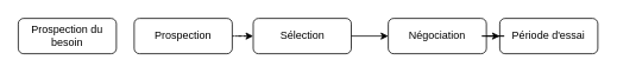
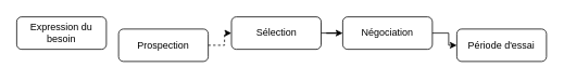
- <mxCell id="2" value="Prospection du besoin" style="text;html=1;align=center;verticalAlign=middle;whiteSpace=wrap;rounded=1;strokeColor=default;" vertex="1" parent="1"><mxGeometry x="20" y="20" width="110" height="40" as="geometry" /></mxCell>
+ <mxCell id="2" value="Expression du besoin" style="text;html=1;align=center;verticalAlign=middle;whiteSpace=wrap;rounded=1;strokeColor=default;" vertex="1" parent="1"><mxGeometry x="20" y="20" width="110" height="40" as="geometry" /></mxCell>
- <mxCell id="4" value="Prospection" style="text;html=1;align=center;verticalAlign=middle;whiteSpace=wrap;rounded=1;strokeColor=default;" vertex="1" parent="1"><mxGeometry x="150" y="20" width="110" height="40" as="geometry" /></mxCell>
+ <mxCell id="4" value="Prospection" style="text;html=1;align=center;verticalAlign=middle;whiteSpace=wrap;rounded=1;strokeColor=default;" vertex="1" parent="1"><mxGeometry x="145" y="35" width="110" height="40" as="geometry" /></mxCell>
- <mxCell id="8" value="Négociation" style="text;html=1;align=center;verticalAlign=middle;whiteSpace=wrap;rounded=1;strokeColor=default;" vertex="1" parent="1"><mxGeometry x="435" y="20" width="110" height="40" as="geometry" /></mxCell>
+ <mxCell id="8" value="Négociation" style="text;html=1;align=center;verticalAlign=middle;whiteSpace=wrap;rounded=1;strokeColor=default;" vertex="1" parent="1"><mxGeometry x="420" y="20" width="110" height="40" as="geometry" /></mxCell>
- <mxCell id="9" value="Période d'essai" style="text;html=1;align=center;verticalAlign=middle;whiteSpace=wrap;rounded=1;strokeColor=default;" vertex="1" parent="1"><mxGeometry x="560" y="20" width="110" height="40" as="geometry" /></mxCell>
+ <mxCell id="9" value="Période d'essai" style="text;html=1;align=center;verticalAlign=middle;whiteSpace=wrap;rounded=1;strokeColor=default;" vertex="1" parent="1"><mxGeometry x="560" y="35" width="110" height="40" as="geometry" /></mxCell>
